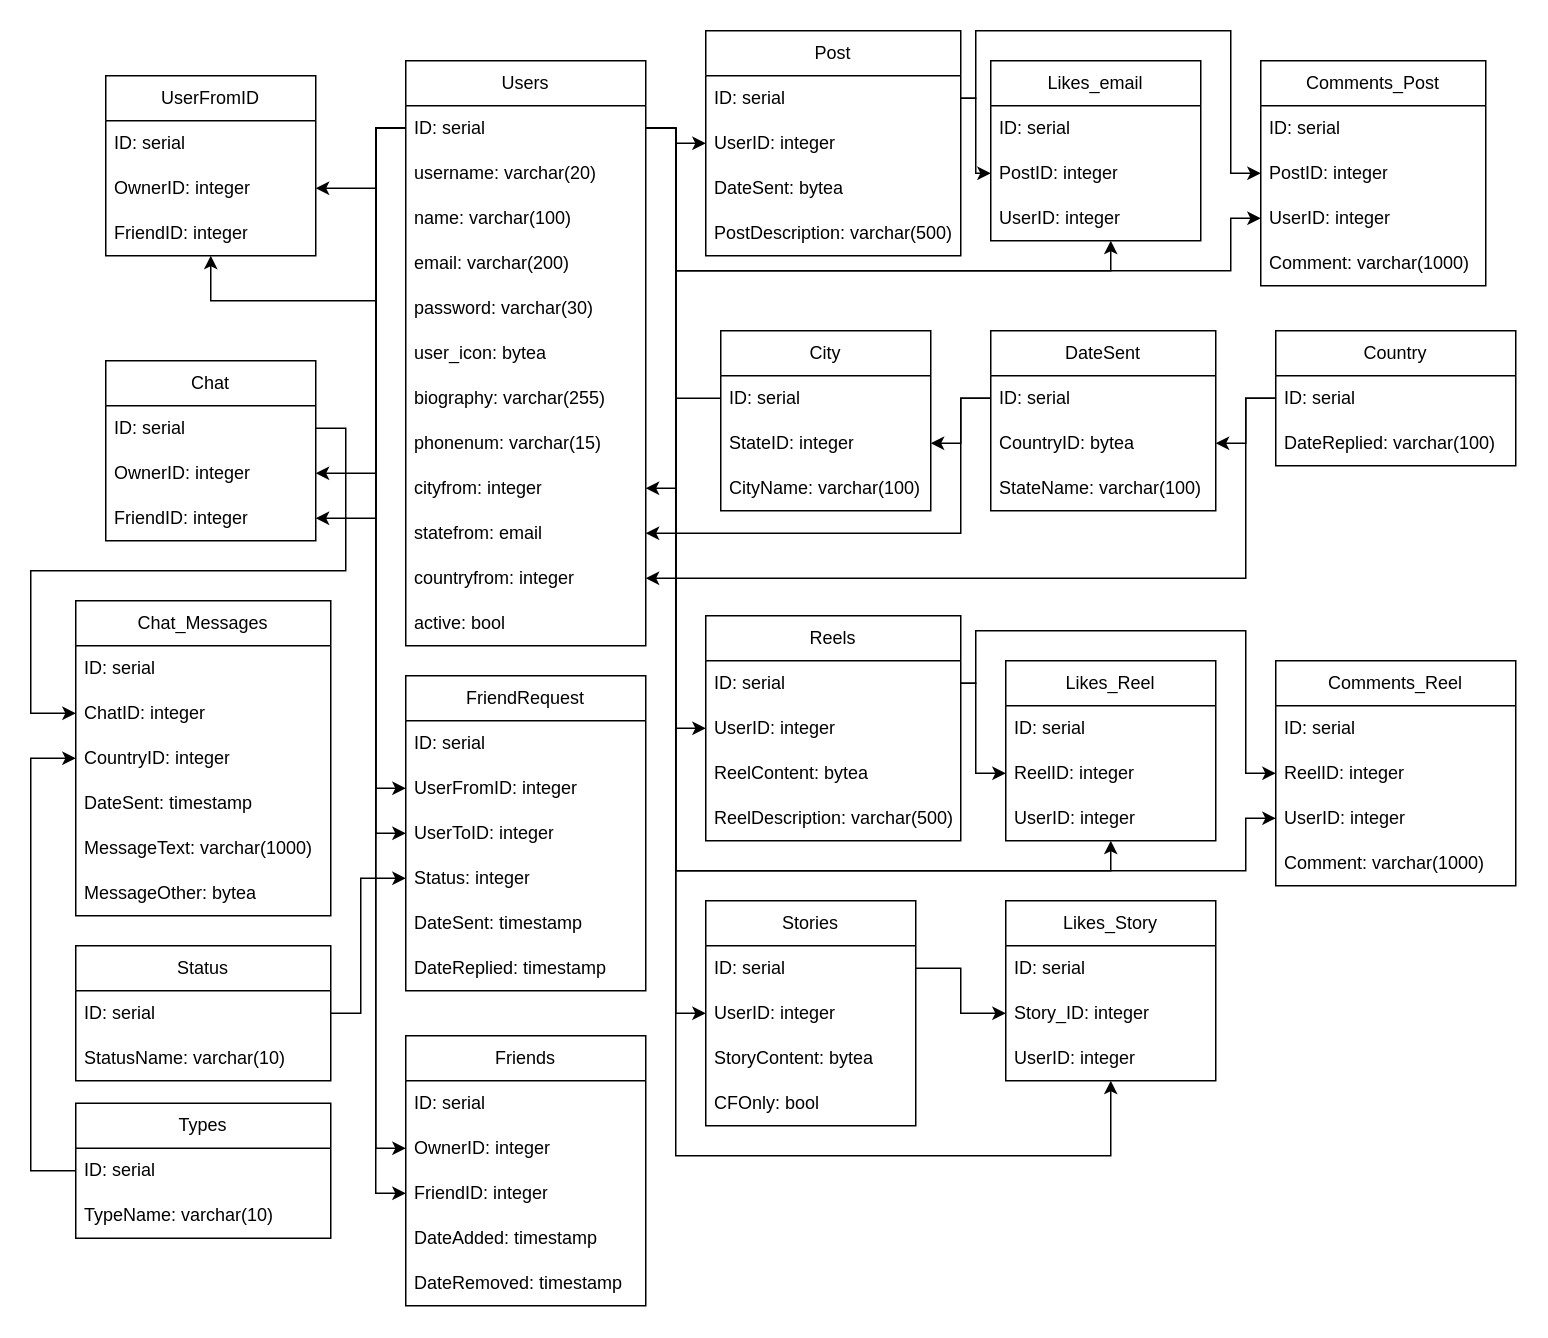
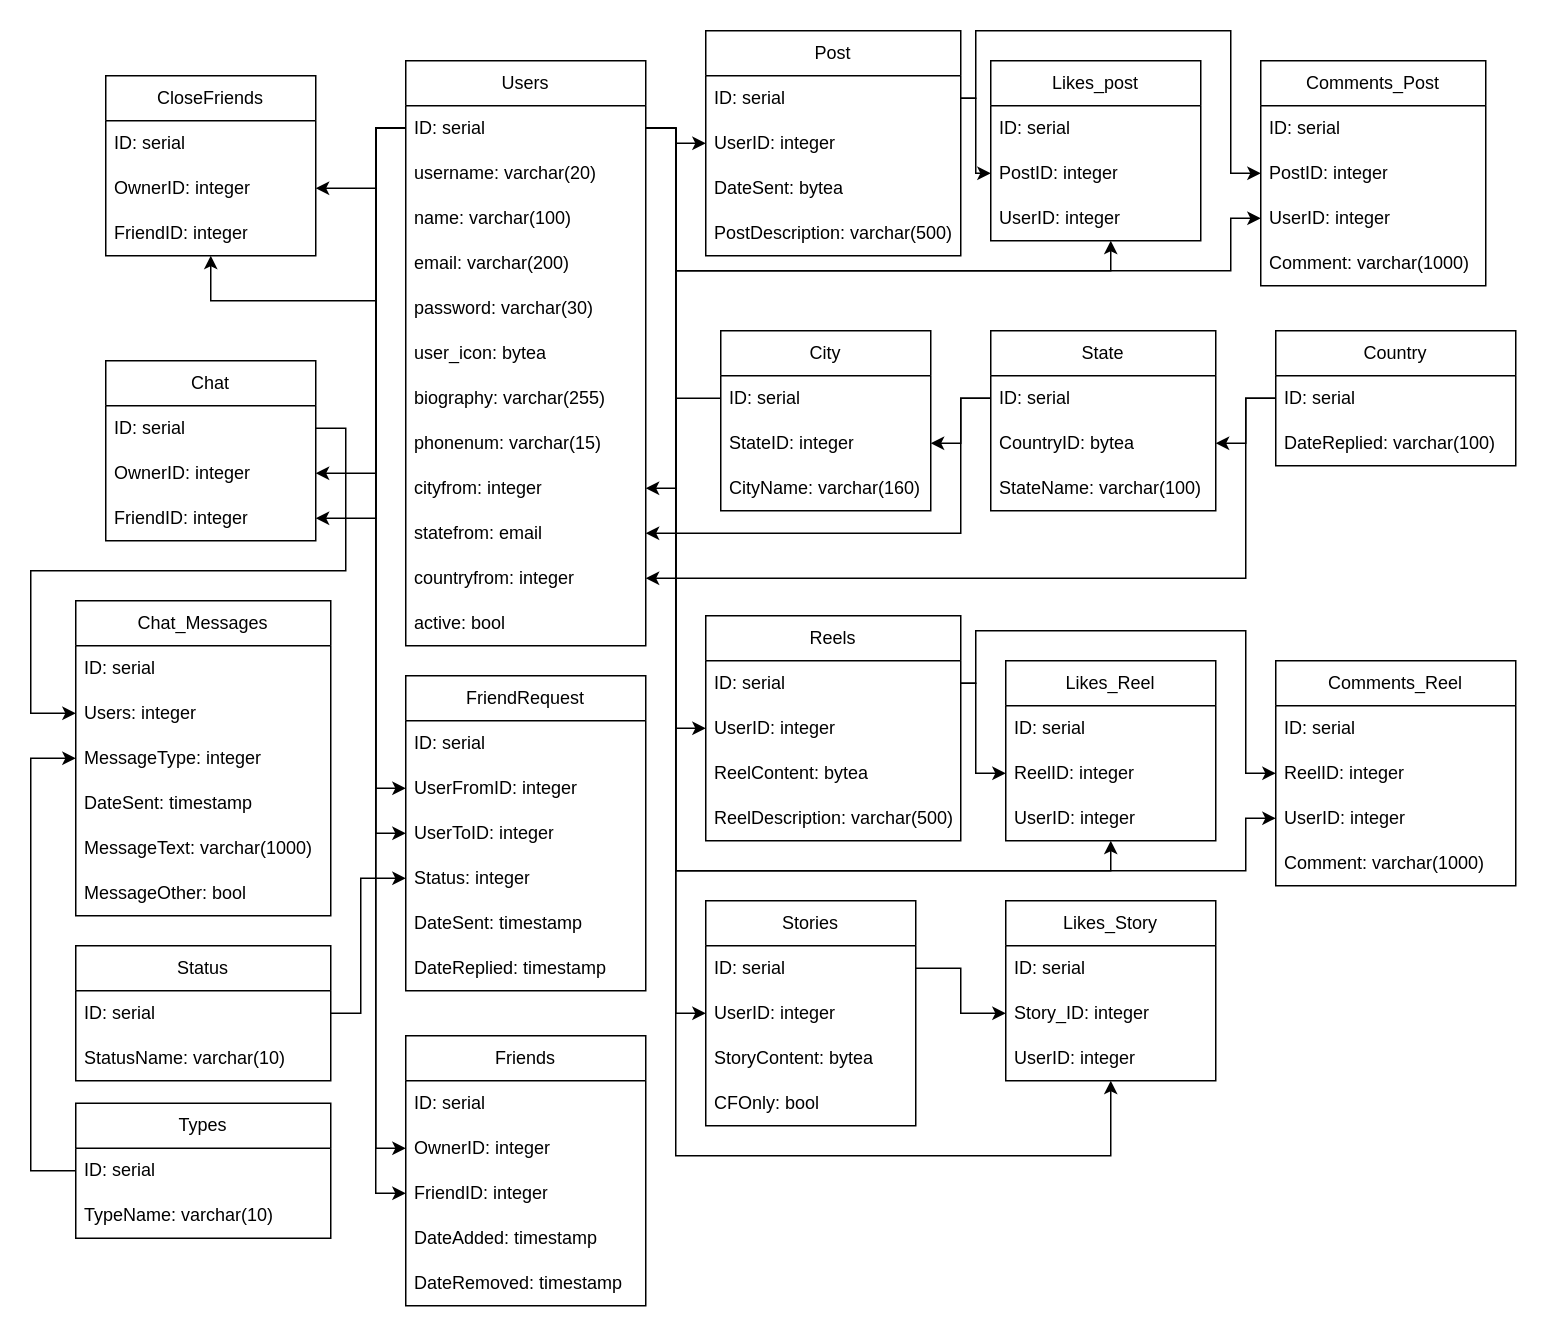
- <mxCell id="33" value="Likes_email" style="swimlane;fontStyle=0;childLayout=stackLayout;horizontal=1;startSize=30;horizontalStack=0;resizeParent=1;resizeParentMax=0;resizeLast=0;collapsible=1;marginBottom=0;whiteSpace=wrap;html=1;" vertex="1" parent="1"><mxGeometry x="660" y="40" width="140" height="120" as="geometry" /></mxCell>
+ <mxCell id="33" value="Likes_post" style="swimlane;fontStyle=0;childLayout=stackLayout;horizontal=1;startSize=30;horizontalStack=0;resizeParent=1;resizeParentMax=0;resizeLast=0;collapsible=1;marginBottom=0;whiteSpace=wrap;html=1;" vertex="1" parent="1"><mxGeometry x="660" y="40" width="140" height="120" as="geometry" /></mxCell>
- <mxCell id="50" value="UserFromID" style="swimlane;fontStyle=0;childLayout=stackLayout;horizontal=1;startSize=30;horizontalStack=0;resizeParent=1;resizeParentMax=0;resizeLast=0;collapsible=1;marginBottom=0;whiteSpace=wrap;html=1;" vertex="1" parent="1"><mxGeometry x="70" y="50" width="140" height="120" as="geometry" /></mxCell>
+ <mxCell id="50" value="CloseFriends" style="swimlane;fontStyle=0;childLayout=stackLayout;horizontal=1;startSize=30;horizontalStack=0;resizeParent=1;resizeParentMax=0;resizeLast=0;collapsible=1;marginBottom=0;whiteSpace=wrap;html=1;" vertex="1" parent="1"><mxGeometry x="70" y="50" width="140" height="120" as="geometry" /></mxCell>
- <mxCell id="110" value="DateSent" style="swimlane;fontStyle=0;childLayout=stackLayout;horizontal=1;startSize=30;horizontalStack=0;resizeParent=1;resizeParentMax=0;resizeLast=0;collapsible=1;marginBottom=0;whiteSpace=wrap;html=1;" vertex="1" parent="1"><mxGeometry x="660" y="220" width="150" height="120" as="geometry" /></mxCell>
+ <mxCell id="110" value="State" style="swimlane;fontStyle=0;childLayout=stackLayout;horizontal=1;startSize=30;horizontalStack=0;resizeParent=1;resizeParentMax=0;resizeLast=0;collapsible=1;marginBottom=0;whiteSpace=wrap;html=1;" vertex="1" parent="1"><mxGeometry x="660" y="220" width="150" height="120" as="geometry" /></mxCell>
- <mxCell id="109" value="CityName: varchar(100)" style="text;strokeColor=none;fillColor=none;align=left;verticalAlign=middle;spacingLeft=4;spacingRight=4;overflow=hidden;points=[[0,0.5],[1,0.5]];portConstraint=eastwest;rotatable=0;whiteSpace=wrap;html=1;" vertex="1" parent="106"><mxGeometry y="90" width="140" height="30" as="geometry" /></mxCell>
+ <mxCell id="109" value="CityName: varchar(160)" style="text;strokeColor=none;fillColor=none;align=left;verticalAlign=middle;spacingLeft=4;spacingRight=4;overflow=hidden;points=[[0,0.5],[1,0.5]];portConstraint=eastwest;rotatable=0;whiteSpace=wrap;html=1;" vertex="1" parent="106"><mxGeometry y="90" width="140" height="30" as="geometry" /></mxCell>
- <mxCell id="64" value="ChatID: integer" style="text;strokeColor=none;fillColor=none;align=left;verticalAlign=middle;spacingLeft=4;spacingRight=4;overflow=hidden;points=[[0,0.5],[1,0.5]];portConstraint=eastwest;rotatable=0;whiteSpace=wrap;html=1;" vertex="1" parent="62"><mxGeometry y="60" width="170" height="30" as="geometry" /></mxCell>
+ <mxCell id="64" value="Users: integer" style="text;strokeColor=none;fillColor=none;align=left;verticalAlign=middle;spacingLeft=4;spacingRight=4;overflow=hidden;points=[[0,0.5],[1,0.5]];portConstraint=eastwest;rotatable=0;whiteSpace=wrap;html=1;" vertex="1" parent="62"><mxGeometry y="60" width="170" height="30" as="geometry" /></mxCell>
- <mxCell id="65" value="CountryID: integer" style="text;strokeColor=none;fillColor=none;align=left;verticalAlign=middle;spacingLeft=4;spacingRight=4;overflow=hidden;points=[[0,0.5],[1,0.5]];portConstraint=eastwest;rotatable=0;whiteSpace=wrap;html=1;" vertex="1" parent="62"><mxGeometry y="90" width="170" height="30" as="geometry" /></mxCell>
+ <mxCell id="65" value="MessageType: integer" style="text;strokeColor=none;fillColor=none;align=left;verticalAlign=middle;spacingLeft=4;spacingRight=4;overflow=hidden;points=[[0,0.5],[1,0.5]];portConstraint=eastwest;rotatable=0;whiteSpace=wrap;html=1;" vertex="1" parent="62"><mxGeometry y="90" width="170" height="30" as="geometry" /></mxCell>
- <mxCell id="68" value="MessageOther: bytea" style="text;strokeColor=none;fillColor=none;align=left;verticalAlign=middle;spacingLeft=4;spacingRight=4;overflow=hidden;points=[[0,0.5],[1,0.5]];portConstraint=eastwest;rotatable=0;whiteSpace=wrap;html=1;" vertex="1" parent="62"><mxGeometry y="180" width="170" height="30" as="geometry" /></mxCell>
+ <mxCell id="68" value="MessageOther: bool" style="text;strokeColor=none;fillColor=none;align=left;verticalAlign=middle;spacingLeft=4;spacingRight=4;overflow=hidden;points=[[0,0.5],[1,0.5]];portConstraint=eastwest;rotatable=0;whiteSpace=wrap;html=1;" vertex="1" parent="62"><mxGeometry y="180" width="170" height="30" as="geometry" /></mxCell>
